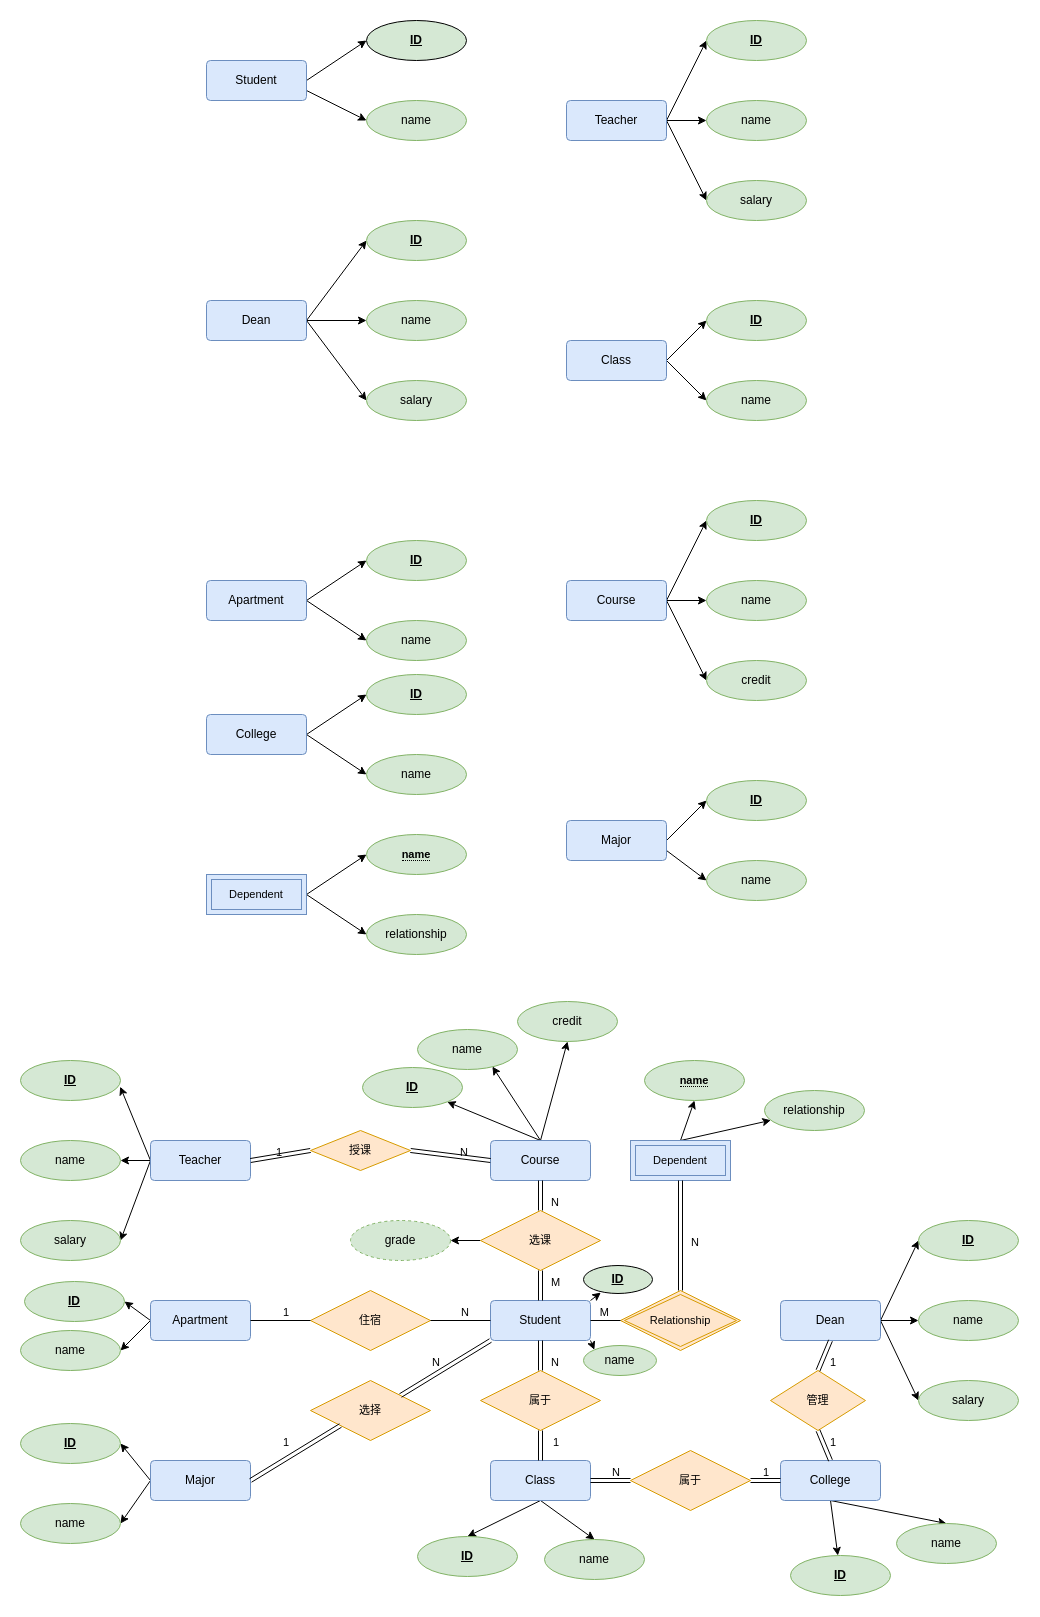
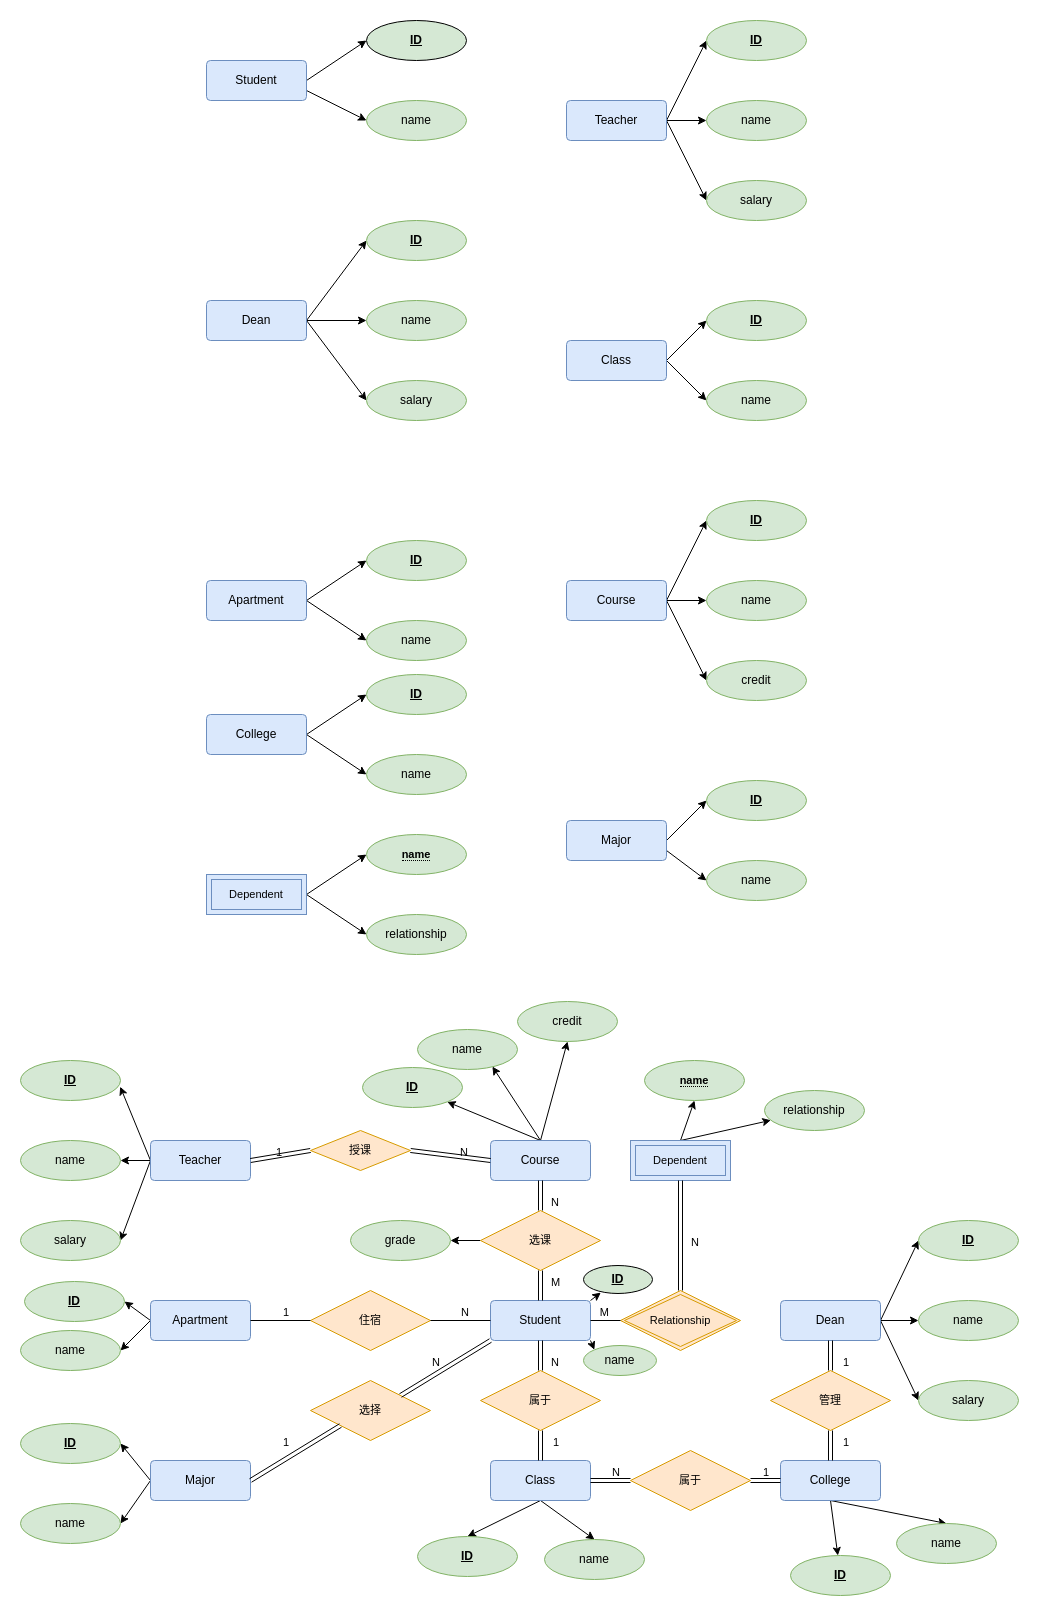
- <mxCell id="98" value="grade" style="ellipse;whiteSpace=wrap;html=1;align=center;fillColor=#d5e8d4;strokeColor=#82b366;dashed=1;" vertex="1" parent="1"><mxGeometry x="350" y="1220" width="100" height="40" as="geometry" /></mxCell>
+ <mxCell id="98" value="grade" style="ellipse;whiteSpace=wrap;html=1;align=center;fillColor=#d5e8d4;strokeColor=#82b366;" vertex="1" parent="1"><mxGeometry x="350" y="1220" width="100" height="40" as="geometry" /></mxCell>
- <mxCell id="109" value="管理" style="shape=rhombus;perimeter=rhombusPerimeter;whiteSpace=wrap;html=1;align=center;fontFamily=Helvetica;fontSize=11;fillColor=#ffe6cc;strokeColor=#d79b00;" vertex="1" parent="1"><mxGeometry x="770" y="1370" width="95" height="60" as="geometry" /></mxCell>
+ <mxCell id="109" value="管理" style="shape=rhombus;perimeter=rhombusPerimeter;whiteSpace=wrap;html=1;align=center;fontFamily=Helvetica;fontSize=11;fillColor=#ffe6cc;strokeColor=#d79b00;" vertex="1" parent="1"><mxGeometry x="770" y="1370" width="120" height="60" as="geometry" /></mxCell>
